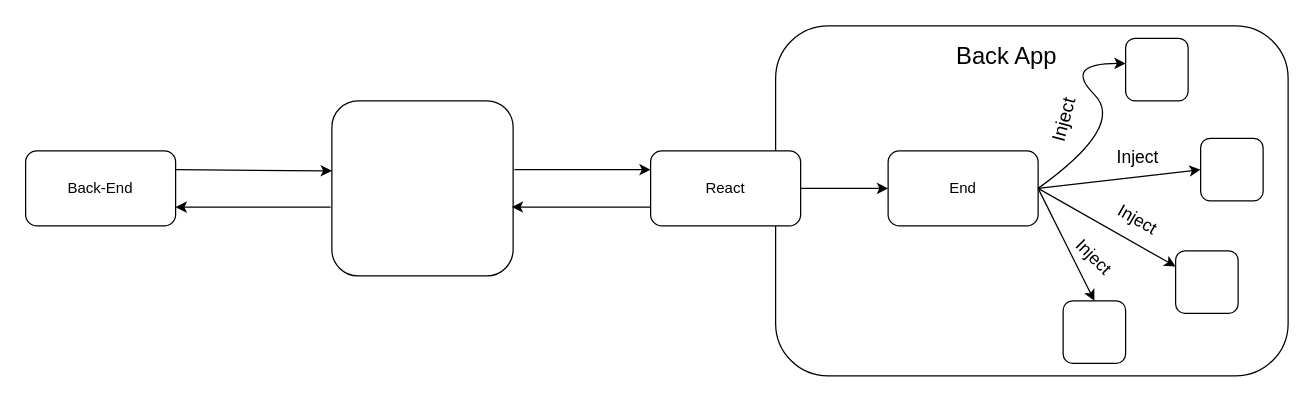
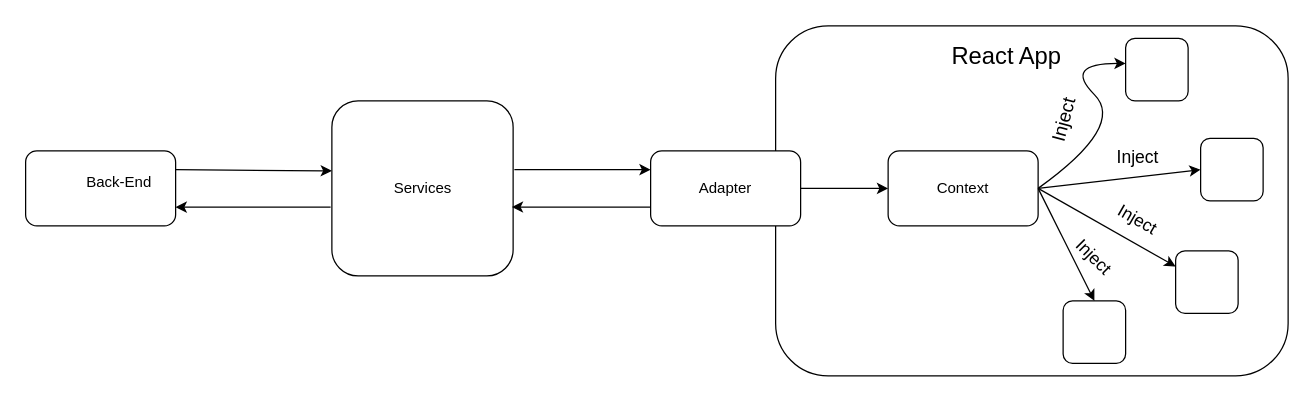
- <mxCell id="18" value="&lt;font style=&quot;font-size: 19px;&quot;&gt;Back App&lt;br&gt;&lt;/font&gt;" style="text;html=1;align=center;verticalAlign=middle;whiteSpace=wrap;rounded=0;" parent="1" vertex="1"><mxGeometry x="750" y="30" width="110" height="30" as="geometry" /></mxCell>
+ <mxCell id="18" value="&lt;font style=&quot;font-size: 19px;&quot;&gt;React App&lt;br&gt;&lt;/font&gt;" style="text;html=1;align=center;verticalAlign=middle;whiteSpace=wrap;rounded=0;" parent="1" vertex="1"><mxGeometry x="750" y="30" width="110" height="30" as="geometry" /></mxCell>
- <mxCell id="4" value="Back-End" style="text;html=1;align=center;verticalAlign=middle;whiteSpace=wrap;rounded=0;" parent="1" vertex="1"><mxGeometry x="50" y="135" width="60" height="30" as="geometry" /></mxCell>
+ <mxCell id="4" value="Back-End" style="text;html=1;align=center;verticalAlign=middle;whiteSpace=wrap;rounded=0;" parent="1" vertex="1"><mxGeometry x="65" y="130" width="60" height="30" as="geometry" /></mxCell>
+ <mxCell id="8" value="Services" style="text;html=1;align=center;verticalAlign=middle;whiteSpace=wrap;rounded=0;" parent="1" vertex="1"><mxGeometry x="307.5" y="135" width="60" height="30" as="geometry" /></mxCell>
- <mxCell id="10" value="React" style="text;html=1;align=center;verticalAlign=middle;whiteSpace=wrap;rounded=0;" parent="1" vertex="1"><mxGeometry x="550" y="135" width="60" height="30" as="geometry" /></mxCell>
+ <mxCell id="10" value="Adapter" style="text;html=1;align=center;verticalAlign=middle;whiteSpace=wrap;rounded=0;" parent="1" vertex="1"><mxGeometry x="550" y="135" width="60" height="30" as="geometry" /></mxCell>
- <mxCell id="15" value="End" style="text;html=1;align=center;verticalAlign=middle;whiteSpace=wrap;rounded=0;" parent="1" vertex="1"><mxGeometry x="740" y="135" width="60" height="30" as="geometry" /></mxCell>
+ <mxCell id="15" value="Context" style="text;html=1;align=center;verticalAlign=middle;whiteSpace=wrap;rounded=0;" parent="1" vertex="1"><mxGeometry x="740" y="135" width="60" height="30" as="geometry" /></mxCell>
